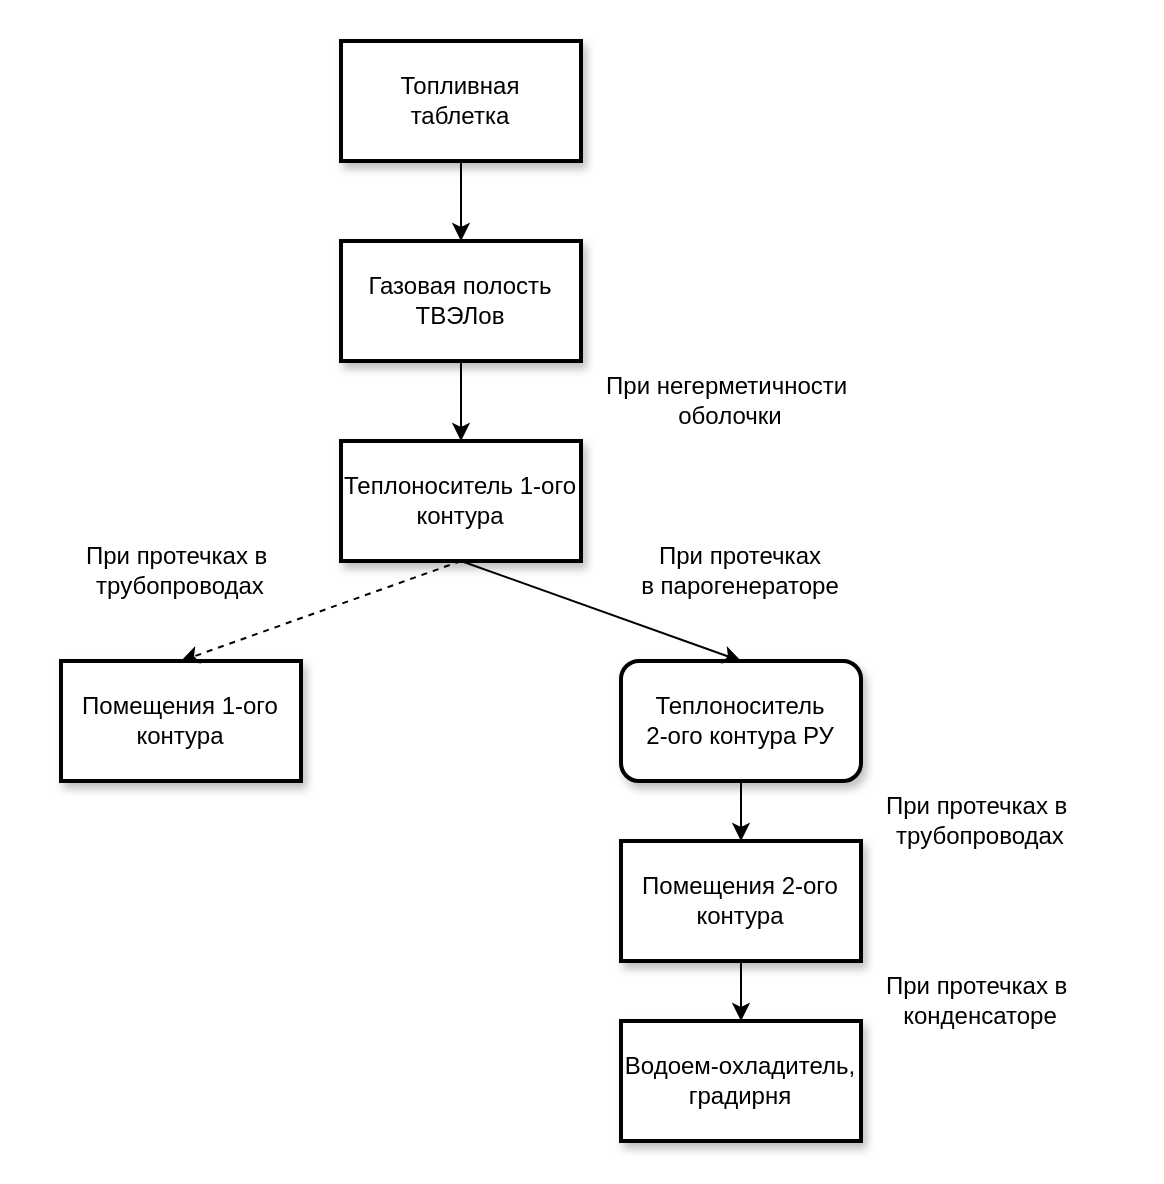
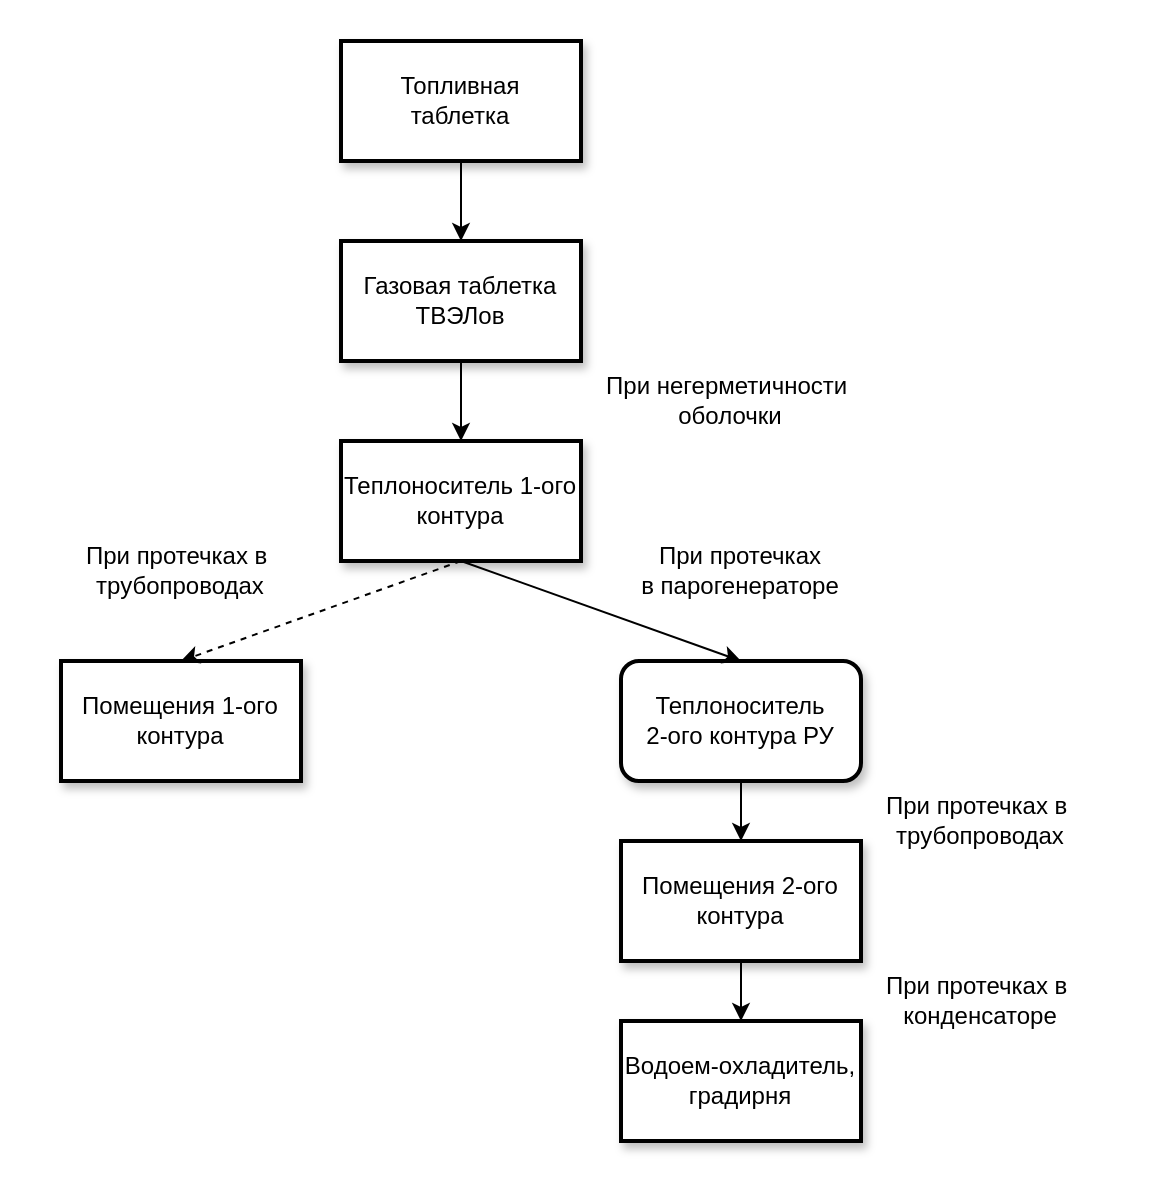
- <mxCell id="5" value="Газовая полость&lt;br&gt;ТВЭЛов" style="rounded=0;whiteSpace=wrap;html=1;strokeWidth=2;shadow=1;" parent="1" vertex="1"><mxGeometry x="170" y="120" width="120" height="60" as="geometry" /></mxCell>
+ <mxCell id="5" value="Газовая таблетка&lt;br&gt;ТВЭЛов" style="rounded=0;whiteSpace=wrap;html=1;strokeWidth=2;shadow=1;" parent="1" vertex="1"><mxGeometry x="170" y="120" width="120" height="60" as="geometry" /></mxCell>
